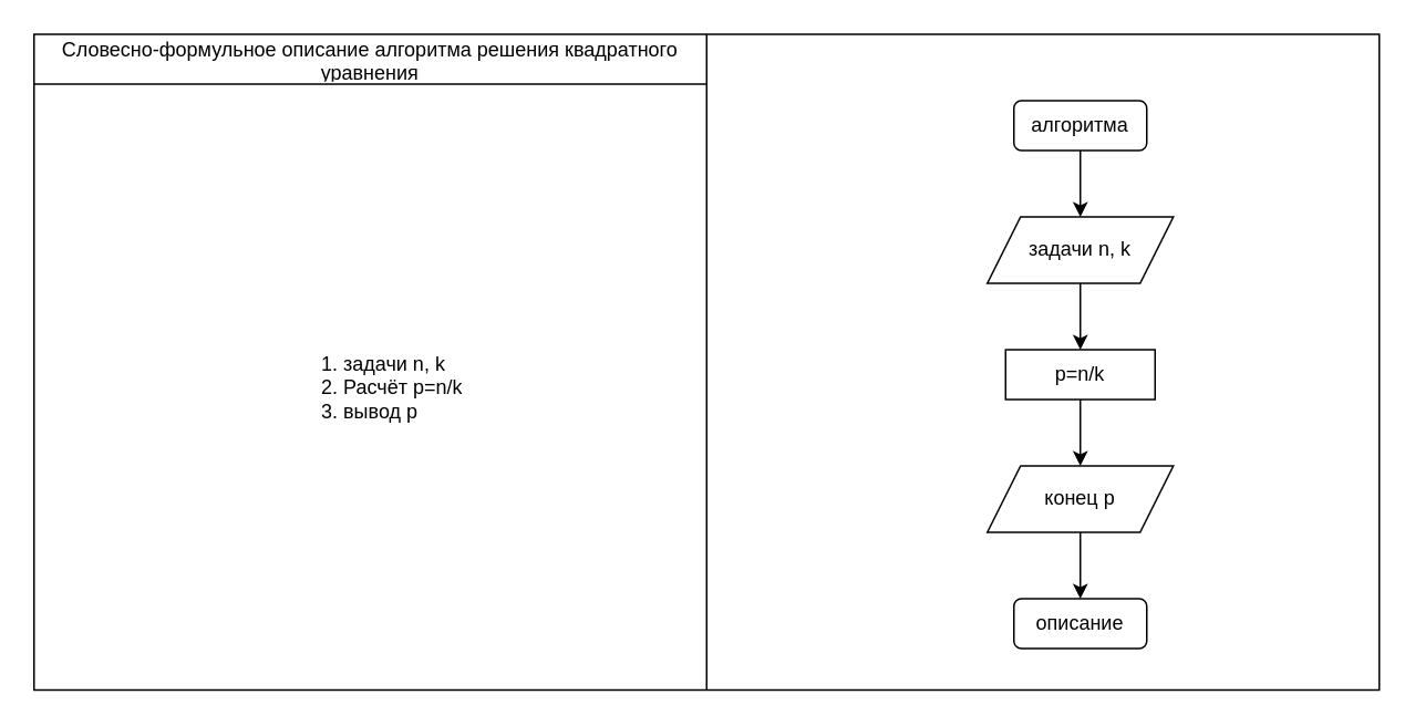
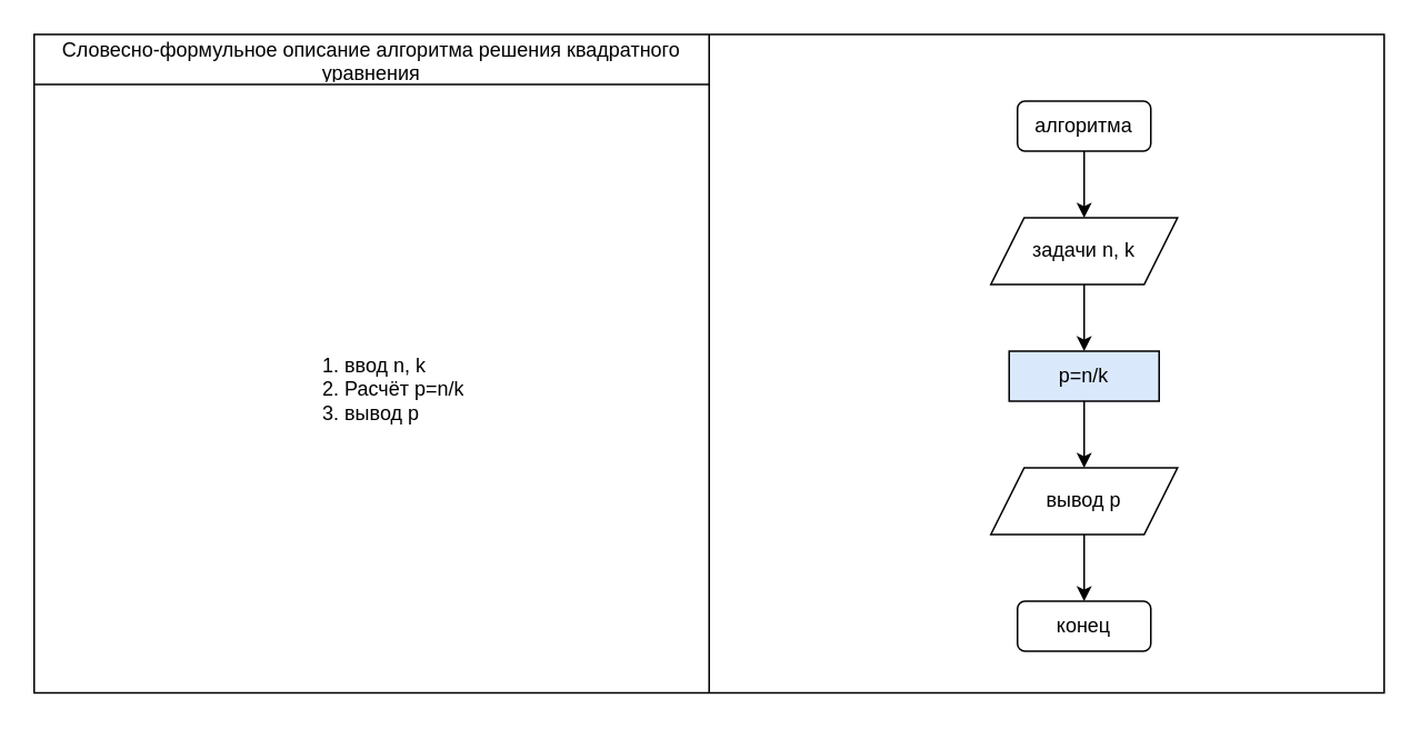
- <mxCell id="13" value="p=n/k" style="rounded=0;whiteSpace=wrap;html=1;" vertex="1" parent="1"><mxGeometry x="605" y="210" width="90" height="30" as="geometry" /></mxCell>
+ <mxCell id="13" value="p=n/k" style="rounded=0;whiteSpace=wrap;html=1;fillColor=#dae8fc;" vertex="1" parent="1"><mxGeometry x="605" y="210" width="90" height="30" as="geometry" /></mxCell>
- <mxCell id="6" value="&lt;div align=&quot;left&quot;&gt;&lt;ol&gt;&lt;li&gt;задачи n, k&lt;/li&gt;&lt;li&gt;Расчёт p=n/k&lt;/li&gt;&lt;li&gt;вывод p&lt;br&gt;&lt;/li&gt;&lt;/ol&gt;&lt;/div&gt;" style="shape=partialRectangle;html=1;whiteSpace=wrap;connectable=0;overflow=hidden;fillColor=none;top=0;left=0;bottom=0;right=0;pointerEvents=1;" vertex="1" parent="5"><mxGeometry width="405" height="365" as="geometry" /></mxCell>
+ <mxCell id="6" value="&lt;div align=&quot;left&quot;&gt;&lt;ol&gt;&lt;li&gt;ввод n, k&lt;/li&gt;&lt;li&gt;Расчёт p=n/k&lt;/li&gt;&lt;li&gt;вывод p&lt;br&gt;&lt;/li&gt;&lt;/ol&gt;&lt;/div&gt;" style="shape=partialRectangle;html=1;whiteSpace=wrap;connectable=0;overflow=hidden;fillColor=none;top=0;left=0;bottom=0;right=0;pointerEvents=1;" vertex="1" parent="5"><mxGeometry width="405" height="365" as="geometry" /></mxCell>
- <mxCell id="15" value="конец p" style="shape=parallelogram;perimeter=parallelogramPerimeter;whiteSpace=wrap;html=1;fixedSize=1;" vertex="1" parent="1"><mxGeometry x="594" y="280" width="112" height="40" as="geometry" /></mxCell>
+ <mxCell id="15" value="вывод p" style="shape=parallelogram;perimeter=parallelogramPerimeter;whiteSpace=wrap;html=1;fixedSize=1;" vertex="1" parent="1"><mxGeometry x="594" y="280" width="112" height="40" as="geometry" /></mxCell>
- <mxCell id="16" value="описание" style="rounded=1;whiteSpace=wrap;html=1;" vertex="1" parent="1"><mxGeometry x="610" y="360" width="80" height="30" as="geometry" /></mxCell>
+ <mxCell id="16" value="конец" style="rounded=1;whiteSpace=wrap;html=1;" vertex="1" parent="1"><mxGeometry x="610" y="360" width="80" height="30" as="geometry" /></mxCell>
